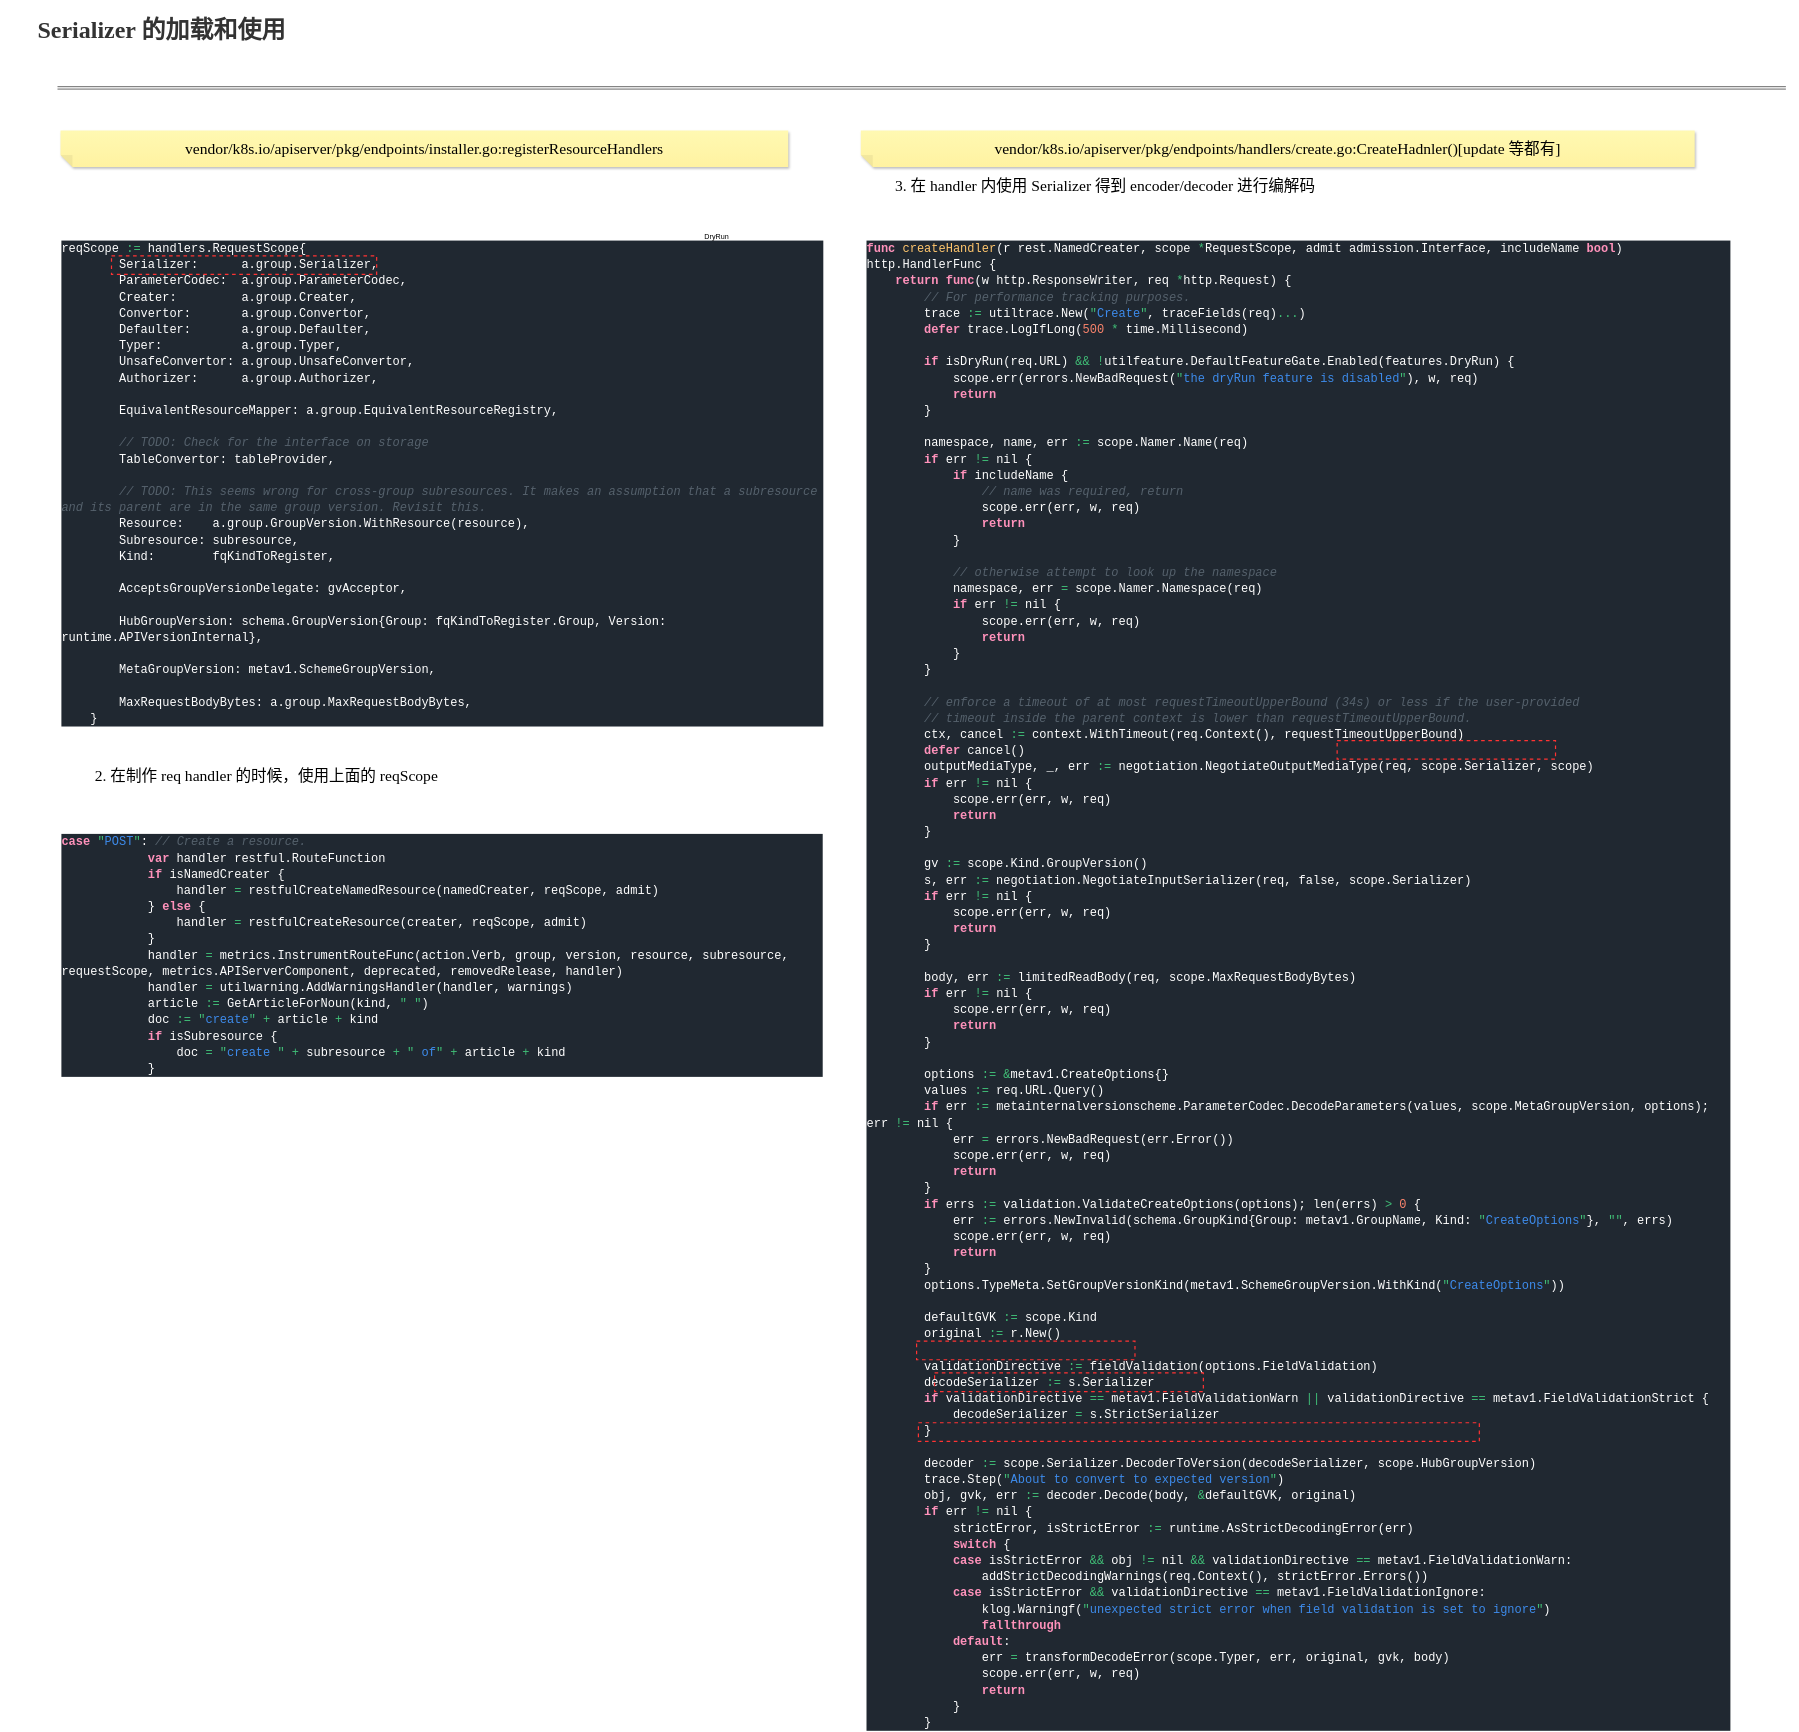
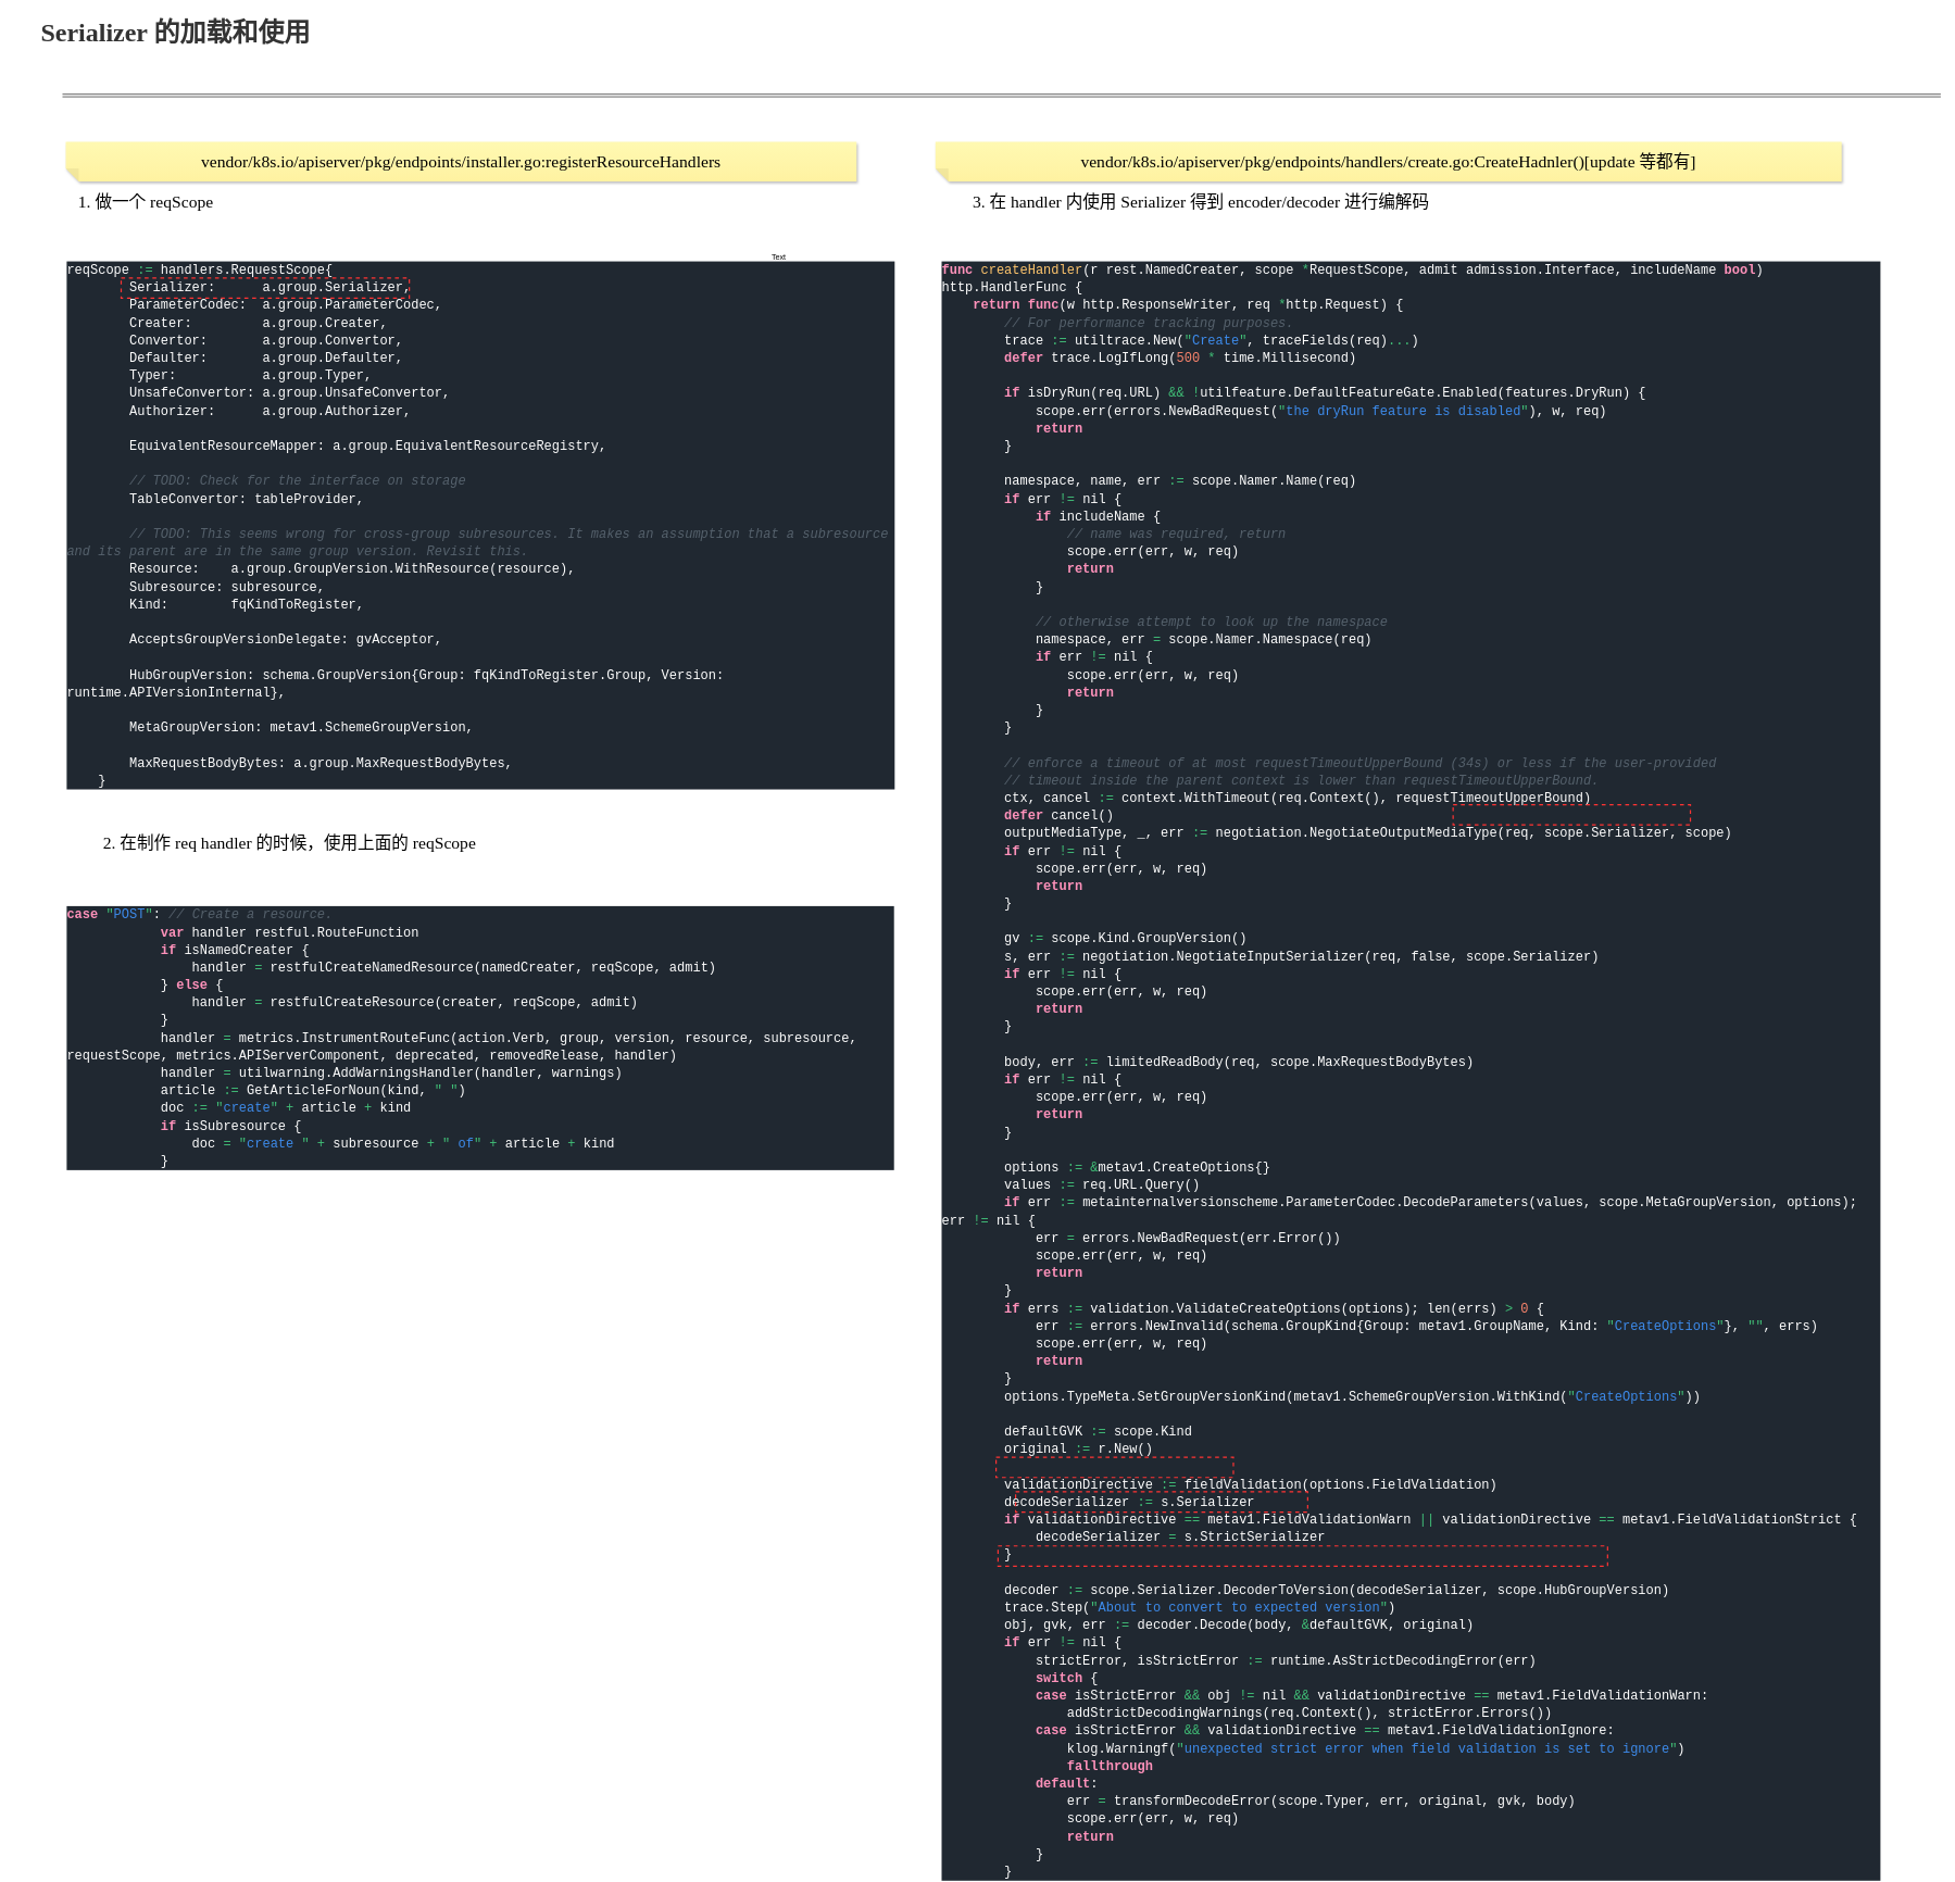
+ <mxCell id="3" value="1. 做一个 reqScope" style="text;strokeColor=none;fillColor=none;html=1;align=center;verticalAlign=middle;whiteSpace=wrap;rounded=0;hachureGap=4;fontFamily=Architects Daughter;fontSource=https%3A%2F%2Ffonts.googleapis.com%2Fcss%3Ffamily%3DArchitects%2BDaughter;fontSize=26;" vertex="1" parent="1"><mxGeometry x="20" y="295" width="406" height="30" as="geometry" /></mxCell>
- <mxCell id="11" value="DryRun" style="text;strokeColor=none;fillColor=none;html=1;align=center;verticalAlign=middle;whiteSpace=wrap;rounded=0;" vertex="1" parent="1"><mxGeometry x="1164" y="380" width="60" height="30" as="geometry" /></mxCell>
+ <mxCell id="11" value="Text" style="text;strokeColor=none;fillColor=none;html=1;align=center;verticalAlign=middle;whiteSpace=wrap;rounded=0;" vertex="1" parent="1"><mxGeometry x="1164" y="380" width="60" height="30" as="geometry" /></mxCell>
